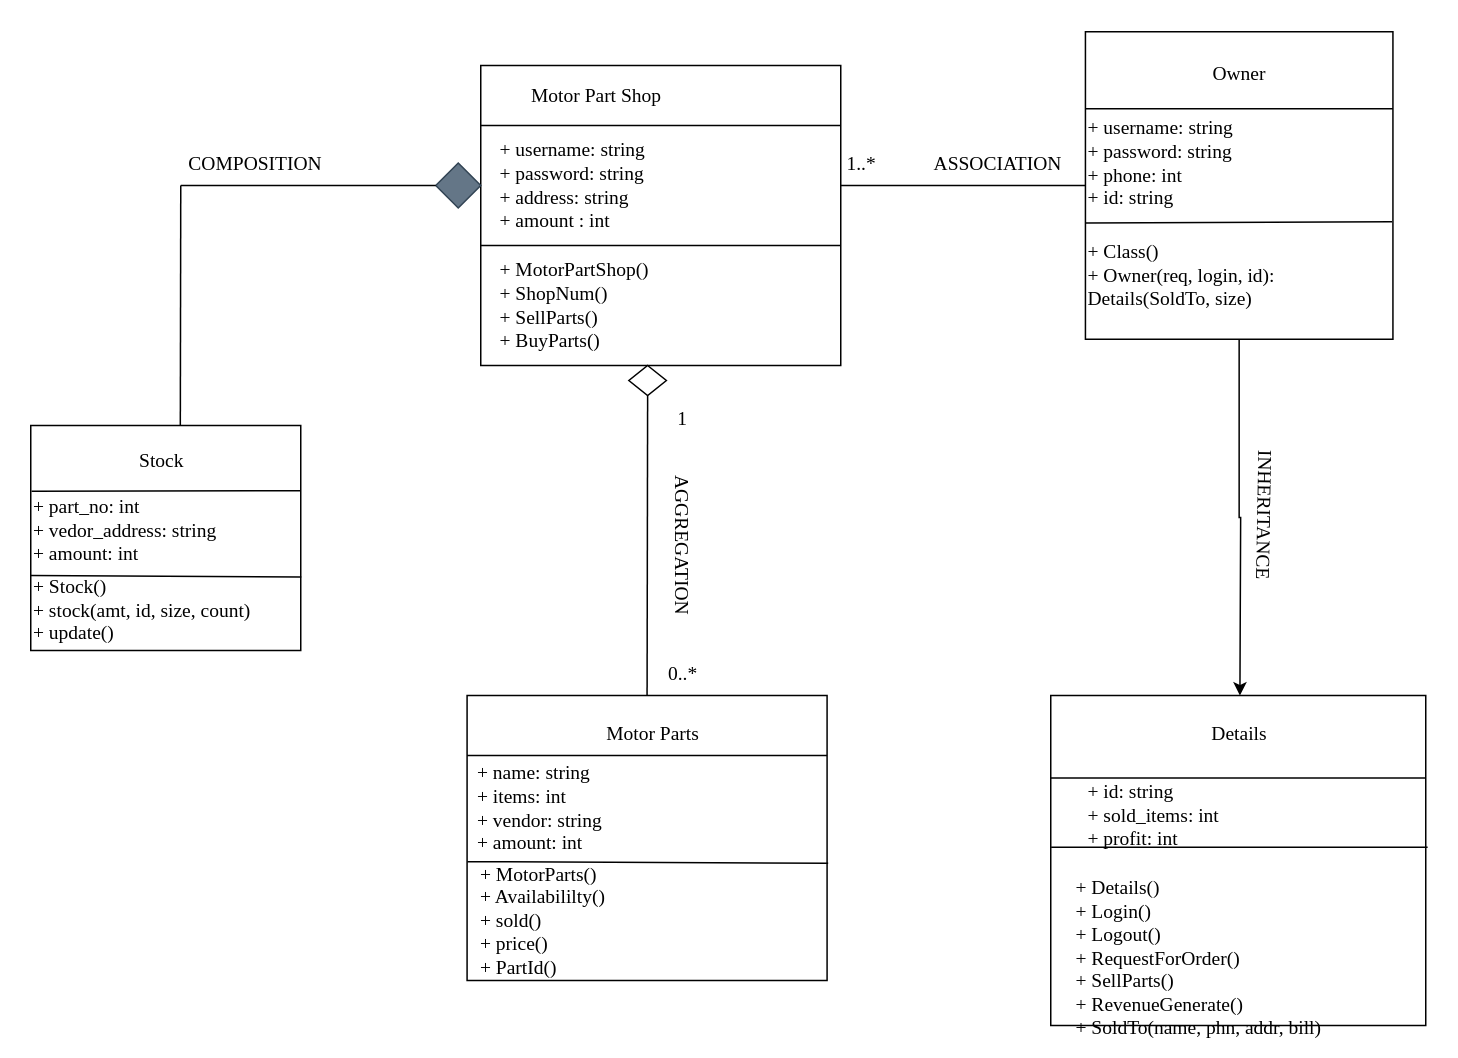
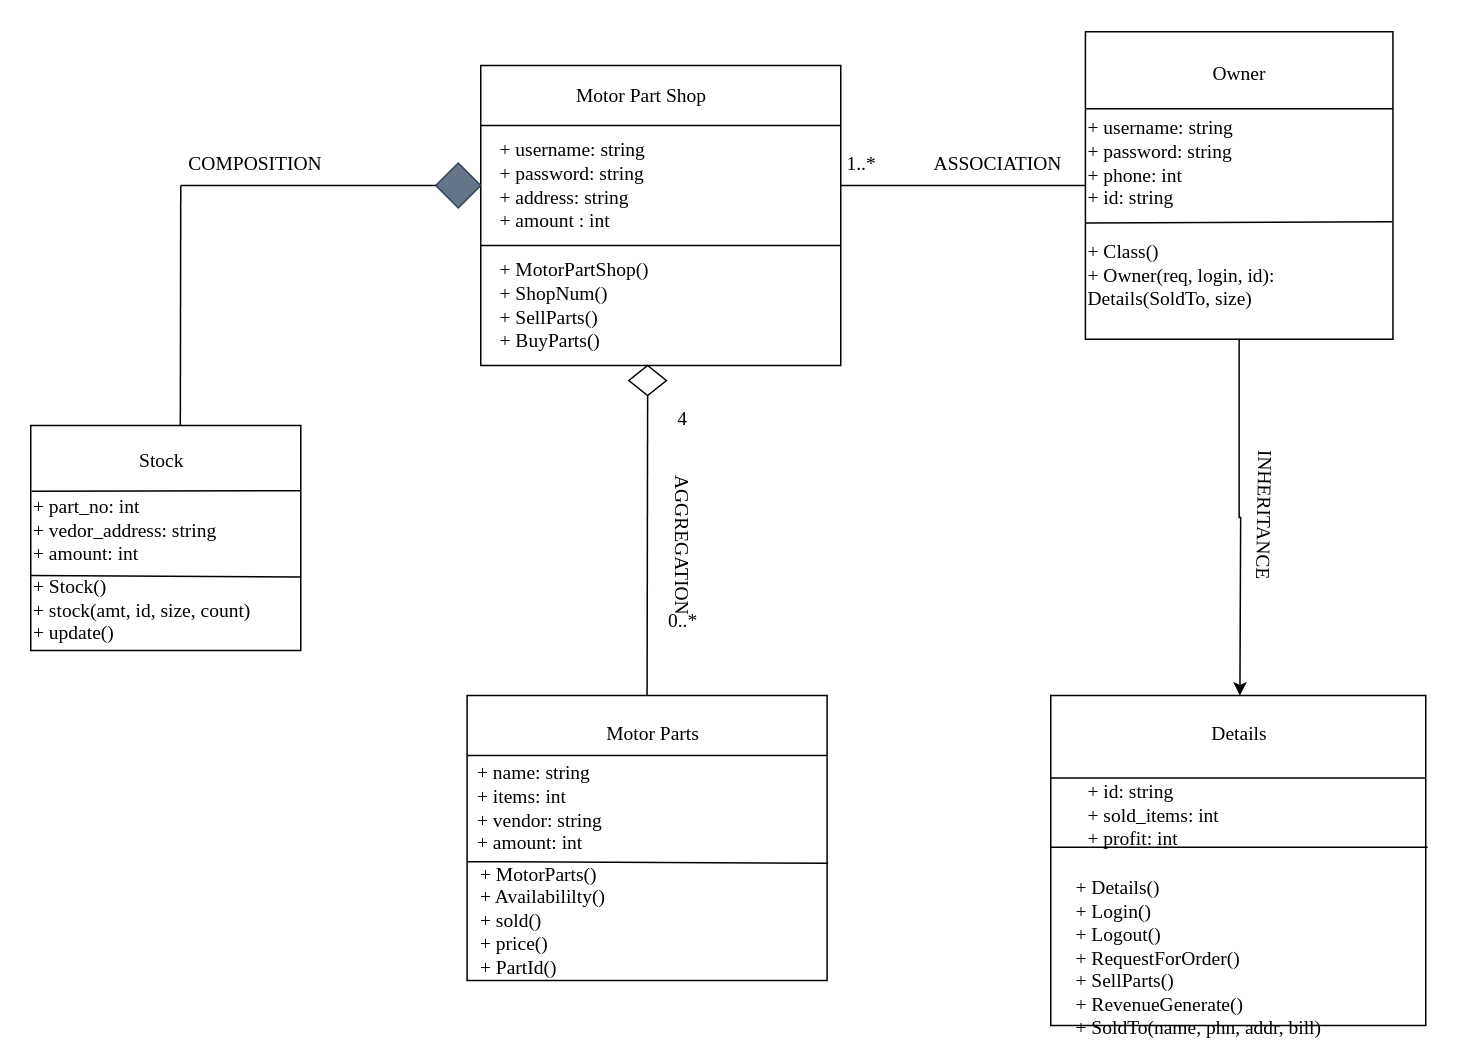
- <mxCell id="3" value="Motor Part Shop" style="text;strokeColor=none;fillColor=none;align=left;verticalAlign=middle;spacingLeft=4;spacingRight=4;overflow=hidden;points=[[0,0.5],[1,0.5]];portConstraint=eastwest;rotatable=0;whiteSpace=wrap;html=1;fontFamily=Georgia;fontSize=13;" parent="1" vertex="1"><mxGeometry x="348" y="53" width="127.5" height="20" as="geometry" /></mxCell>
+ <mxCell id="3" value="Motor Part Shop" style="text;strokeColor=none;fillColor=none;align=left;verticalAlign=middle;spacingLeft=4;spacingRight=4;overflow=hidden;points=[[0,0.5],[1,0.5]];portConstraint=eastwest;rotatable=0;whiteSpace=wrap;html=1;fontFamily=Georgia;fontSize=13;" parent="1" vertex="1"><mxGeometry x="378" y="53" width="127.5" height="20" as="geometry" /></mxCell>
- <mxCell id="37" value="1" style="text;html=1;strokeColor=none;fillColor=none;align=right;verticalAlign=middle;whiteSpace=wrap;rounded=0;fontFamily=Georgia;fontSize=13;" parent="1" vertex="1"><mxGeometry x="439.64" y="268" width="20" height="20" as="geometry" /></mxCell>
+ <mxCell id="37" value="4" style="text;html=1;strokeColor=none;fillColor=none;align=right;verticalAlign=middle;whiteSpace=wrap;rounded=0;fontFamily=Georgia;fontSize=13;" parent="1" vertex="1"><mxGeometry x="439.64" y="268" width="20" height="20" as="geometry" /></mxCell>
- <mxCell id="38" value="0..*" style="text;html=1;strokeColor=none;fillColor=none;align=center;verticalAlign=middle;whiteSpace=wrap;rounded=0;fontFamily=Georgia;fontSize=13;" parent="1" vertex="1"><mxGeometry x="425" y="433" width="60" height="30" as="geometry" /></mxCell>
+ <mxCell id="38" value="0..*" style="text;html=1;strokeColor=none;fillColor=none;align=center;verticalAlign=middle;whiteSpace=wrap;rounded=0;fontFamily=Georgia;fontSize=13;" parent="1" vertex="1"><mxGeometry x="425" y="398" width="60" height="30" as="geometry" /></mxCell>
